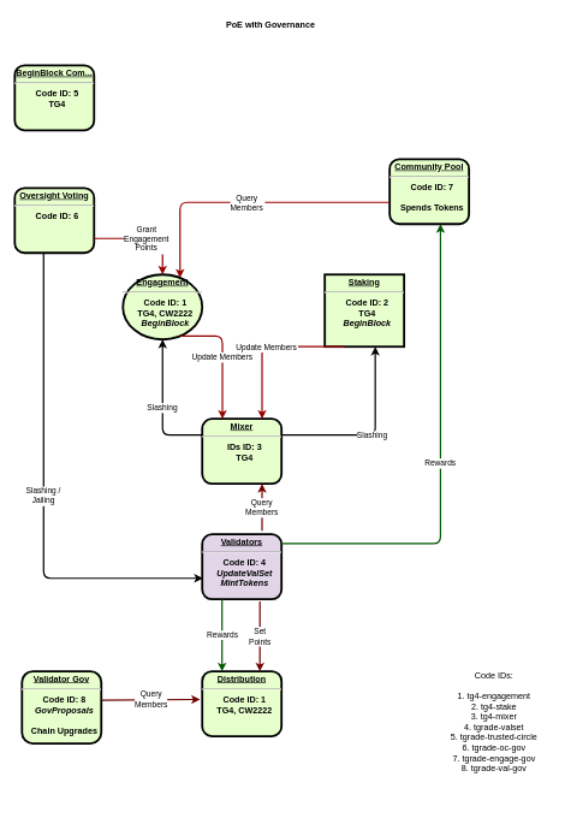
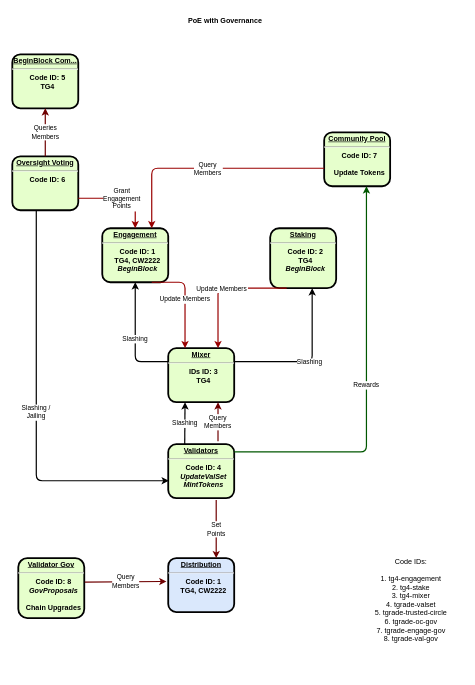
- <mxCell id="16" value="&lt;p style=&quot;margin: 0px ; margin-top: 4px ; text-align: center ; text-decoration: underline&quot;&gt;&lt;strong&gt;Community Pool&lt;/strong&gt;&lt;/p&gt;&lt;hr&gt;&lt;p style=&quot;margin: 0px ; margin-left: 8px&quot;&gt;Code ID: 7&lt;/p&gt;&lt;p style=&quot;margin: 0px ; margin-left: 8px&quot;&gt;&lt;br&gt;&lt;/p&gt;&lt;p style=&quot;margin: 0px ; margin-left: 8px&quot;&gt;Spends Tokens&lt;/p&gt;" style="verticalAlign=middle;align=center;overflow=fill;fontSize=12;fontFamily=Helvetica;html=1;rounded=1;fontStyle=1;strokeWidth=3;fillColor=#E6FFCC" parent="1" vertex="1"><mxGeometry x="540" y="220" width="110" height="90" as="geometry" /></mxCell>
+ <mxCell id="16" value="&lt;p style=&quot;margin: 0px ; margin-top: 4px ; text-align: center ; text-decoration: underline&quot;&gt;&lt;strong&gt;Community Pool&lt;/strong&gt;&lt;/p&gt;&lt;hr&gt;&lt;p style=&quot;margin: 0px ; margin-left: 8px&quot;&gt;Code ID: 7&lt;/p&gt;&lt;p style=&quot;margin: 0px ; margin-left: 8px&quot;&gt;&lt;br&gt;&lt;/p&gt;&lt;p style=&quot;margin: 0px ; margin-left: 8px&quot;&gt;Update Tokens&lt;/p&gt;" style="verticalAlign=middle;align=center;overflow=fill;fontSize=12;fontFamily=Helvetica;html=1;rounded=1;fontStyle=1;strokeWidth=3;fillColor=#E6FFCC" parent="1" vertex="1"><mxGeometry x="540" y="220" width="110" height="90" as="geometry" /></mxCell>
+ <mxCell id="19" value="Queries&lt;br&gt;Members" style="endArrow=classic;html=1;rounded=0;exitX=0.5;exitY=0;exitDx=0;exitDy=0;entryX=0.5;entryY=1;entryDx=0;entryDy=0;strokeWidth=2;fillColor=#a20025;strokeColor=#6F0000;" parent="1" source="18" target="15" edge="1"><mxGeometry width="50" height="50" relative="1" as="geometry"><mxPoint x="350" y="290" as="sourcePoint" /><mxPoint x="400" y="240" as="targetPoint" /></mxGeometry></mxCell>
- <mxCell id="2" value="&lt;p style=&quot;margin: 0px ; margin-top: 4px ; text-align: center ; text-decoration: underline&quot;&gt;&lt;strong&gt;Engagement&lt;/strong&gt;&lt;/p&gt;&lt;hr&gt;&lt;p style=&quot;margin: 0px ; margin-left: 8px&quot;&gt;Code ID: 1&lt;/p&gt;&lt;p style=&quot;margin: 0px ; margin-left: 8px&quot;&gt;TG4, CW2222&lt;/p&gt;&lt;p style=&quot;margin: 0px ; margin-left: 8px&quot;&gt;&lt;i&gt;BeginBlock&lt;/i&gt;&lt;/p&gt;" style="ellipse;verticalAlign=middle;align=center;overflow=fill;fontSize=12;fontFamily=Helvetica;html=1;fontStyle=1;strokeWidth=3;fillColor=#E6FFCC;" parent="1" vertex="1"><mxGeometry x="170" y="380" width="110" height="90" as="geometry" /></mxCell>
+ <mxCell id="2" value="&lt;p style=&quot;margin: 0px ; margin-top: 4px ; text-align: center ; text-decoration: underline&quot;&gt;&lt;strong&gt;Engagement&lt;/strong&gt;&lt;/p&gt;&lt;hr&gt;&lt;p style=&quot;margin: 0px ; margin-left: 8px&quot;&gt;Code ID: 1&lt;/p&gt;&lt;p style=&quot;margin: 0px ; margin-left: 8px&quot;&gt;TG4, CW2222&lt;/p&gt;&lt;p style=&quot;margin: 0px ; margin-left: 8px&quot;&gt;&lt;i&gt;BeginBlock&lt;/i&gt;&lt;/p&gt;" style="verticalAlign=middle;align=center;overflow=fill;fontSize=12;fontFamily=Helvetica;html=1;rounded=1;fontStyle=1;strokeWidth=3;fillColor=#E6FFCC" parent="1" vertex="1"><mxGeometry x="170" y="380" width="110" height="90" as="geometry" /></mxCell>
- <mxCell id="3" value="&lt;p style=&quot;margin: 0px ; margin-top: 4px ; text-align: center ; text-decoration: underline&quot;&gt;&lt;strong&gt;Staking&lt;/strong&gt;&lt;/p&gt;&lt;hr&gt;&lt;p style=&quot;margin: 0px ; margin-left: 8px&quot;&gt;Code ID: 2&lt;/p&gt;&lt;p style=&quot;margin: 0px ; margin-left: 8px&quot;&gt;TG4&lt;/p&gt;&lt;p style=&quot;margin: 0px ; margin-left: 8px&quot;&gt;&lt;i&gt;BeginBlock&lt;/i&gt;&lt;/p&gt;" style="verticalAlign=middle;align=center;overflow=fill;fontSize=12;fontFamily=Helvetica;html=1;fontStyle=1;strokeWidth=3;fillColor=#E6FFCC;rounded=0;" parent="1" vertex="1"><mxGeometry x="450" y="380" width="110" height="100" as="geometry" /></mxCell>
+ <mxCell id="3" value="&lt;p style=&quot;margin: 0px ; margin-top: 4px ; text-align: center ; text-decoration: underline&quot;&gt;&lt;strong&gt;Staking&lt;/strong&gt;&lt;/p&gt;&lt;hr&gt;&lt;p style=&quot;margin: 0px ; margin-left: 8px&quot;&gt;Code ID: 2&lt;/p&gt;&lt;p style=&quot;margin: 0px ; margin-left: 8px&quot;&gt;TG4&lt;/p&gt;&lt;p style=&quot;margin: 0px ; margin-left: 8px&quot;&gt;&lt;i&gt;BeginBlock&lt;/i&gt;&lt;/p&gt;" style="verticalAlign=middle;align=center;overflow=fill;fontSize=12;fontFamily=Helvetica;html=1;rounded=1;fontStyle=1;strokeWidth=3;fillColor=#E6FFCC" parent="1" vertex="1"><mxGeometry x="450" y="380" width="110" height="100" as="geometry" /></mxCell>
+ <mxCell id="11" value="Slashing" style="edgeStyle=elbowEdgeStyle;elbow=horizontal;strokeColor=default;strokeWidth=2;exitX=0.25;exitY=0;exitDx=0;exitDy=0;entryX=0.25;entryY=1;entryDx=0;entryDy=0;" parent="1" source="9" target="4" edge="1"><mxGeometry width="100" height="100" relative="1" as="geometry"><mxPoint x="290" y="612.5" as="sourcePoint" /><mxPoint x="204" y="482" as="targetPoint" /><Array as="points"><mxPoint x="308" y="710" /></Array></mxGeometry></mxCell>
- <mxCell id="9" value="&lt;p style=&quot;margin: 0px ; margin-top: 4px ; text-align: center ; text-decoration: underline&quot;&gt;&lt;strong&gt;Validators&lt;/strong&gt;&lt;/p&gt;&lt;hr&gt;&lt;p style=&quot;margin: 0px ; margin-left: 8px&quot;&gt;Code ID: 4&lt;/p&gt;&lt;p style=&quot;margin: 0px ; margin-left: 8px&quot;&gt;&lt;i&gt;UpdateValSet&lt;/i&gt;&lt;/p&gt;&lt;p style=&quot;margin: 0px ; margin-left: 8px&quot;&gt;&lt;i&gt;MintTokens&lt;/i&gt;&lt;/p&gt;" style="verticalAlign=middle;align=center;overflow=fill;fontSize=12;fontFamily=Helvetica;html=1;rounded=1;fontStyle=1;strokeWidth=3;fillColor=#e1d5e7;" parent="1" vertex="1"><mxGeometry x="280" y="740" width="110" height="90" as="geometry" /></mxCell>
+ <mxCell id="9" value="&lt;p style=&quot;margin: 0px ; margin-top: 4px ; text-align: center ; text-decoration: underline&quot;&gt;&lt;strong&gt;Validators&lt;/strong&gt;&lt;/p&gt;&lt;hr&gt;&lt;p style=&quot;margin: 0px ; margin-left: 8px&quot;&gt;Code ID: 4&lt;/p&gt;&lt;p style=&quot;margin: 0px ; margin-left: 8px&quot;&gt;&lt;i&gt;UpdateValSet&lt;/i&gt;&lt;/p&gt;&lt;p style=&quot;margin: 0px ; margin-left: 8px&quot;&gt;&lt;i&gt;MintTokens&lt;/i&gt;&lt;/p&gt;" style="verticalAlign=middle;align=center;overflow=fill;fontSize=12;fontFamily=Helvetica;html=1;rounded=1;fontStyle=1;strokeWidth=3;fillColor=#E6FFCC" parent="1" vertex="1"><mxGeometry x="280" y="740" width="110" height="90" as="geometry" /></mxCell>
- <mxCell id="13" value="Rewards" style="endArrow=classic;html=1;rounded=0;strokeColor=#005700;exitX=0.25;exitY=1;exitDx=0;exitDy=0;entryX=0.25;entryY=0;entryDx=0;entryDy=0;fillColor=#008a00;strokeWidth=2;" parent="1" source="9" target="10" edge="1"><mxGeometry width="50" height="50" relative="1" as="geometry"><mxPoint x="390" y="810" as="sourcePoint" /><mxPoint x="510" y="810" as="targetPoint" /></mxGeometry></mxCell>
- <mxCell id="10" value="&lt;p style=&quot;margin: 0px ; margin-top: 4px ; text-align: center ; text-decoration: underline&quot;&gt;&lt;strong&gt;Distribution&lt;/strong&gt;&lt;/p&gt;&lt;hr&gt;&lt;p style=&quot;margin: 0px ; margin-left: 8px&quot;&gt;Code ID: 1&lt;/p&gt;&lt;p style=&quot;margin: 0px ; margin-left: 8px&quot;&gt;TG4, CW2222&lt;/p&gt;" style="verticalAlign=middle;align=center;overflow=fill;fontSize=12;fontFamily=Helvetica;html=1;rounded=1;fontStyle=1;strokeWidth=3;fillColor=#E6FFCC" parent="1" vertex="1"><mxGeometry x="280" y="930" width="110" height="90" as="geometry" /></mxCell>
+ <mxCell id="10" value="&lt;p style=&quot;margin: 0px ; margin-top: 4px ; text-align: center ; text-decoration: underline&quot;&gt;&lt;strong&gt;Distribution&lt;/strong&gt;&lt;/p&gt;&lt;hr&gt;&lt;p style=&quot;margin: 0px ; margin-left: 8px&quot;&gt;Code ID: 1&lt;/p&gt;&lt;p style=&quot;margin: 0px ; margin-left: 8px&quot;&gt;TG4, CW2222&lt;/p&gt;" style="verticalAlign=middle;align=center;overflow=fill;fontSize=12;fontFamily=Helvetica;html=1;rounded=1;fontStyle=1;strokeWidth=3;fillColor=#dae8fc;" parent="1" vertex="1"><mxGeometry x="280" y="930" width="110" height="90" as="geometry" /></mxCell>
